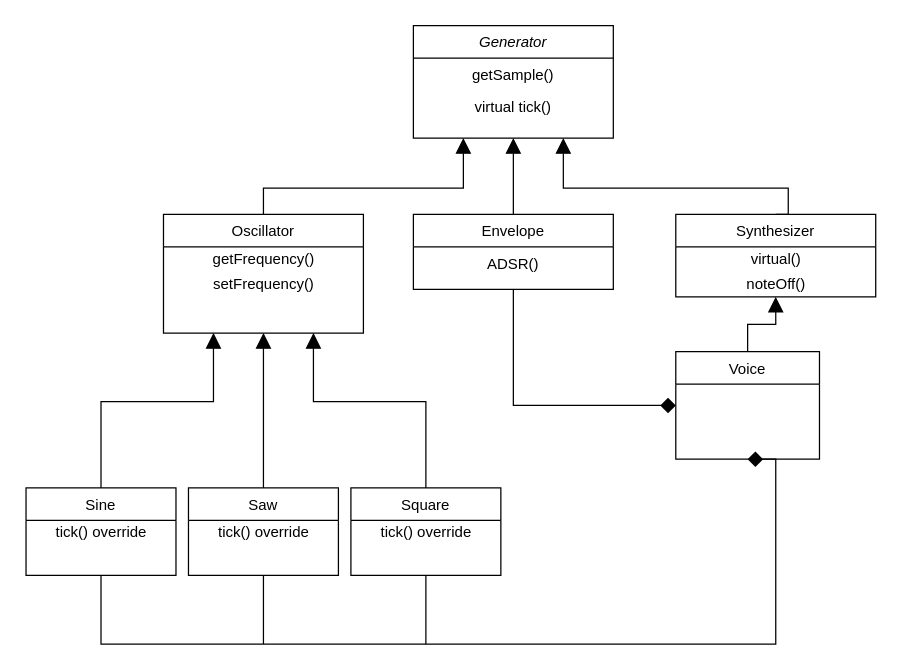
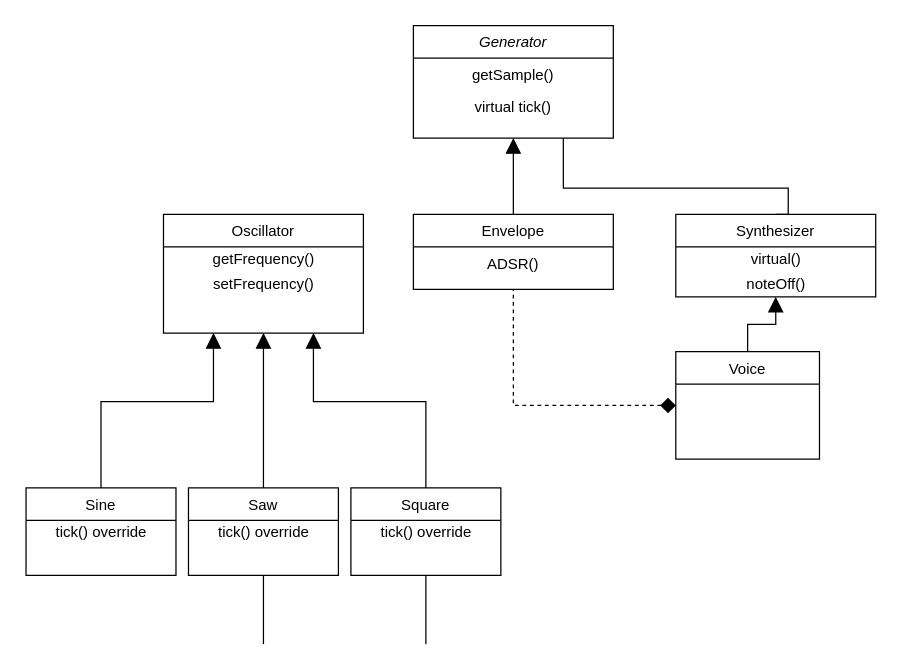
- <mxCell id="29" style="edgeStyle=orthogonalEdgeStyle;rounded=0;orthogonalLoop=1;jettySize=auto;html=1;endArrow=block;endFill=1;endSize=10;entryX=0.75;entryY=1;entryDx=0;entryDy=0;startArrow=none;startFill=0;startSize=10;exitX=0.5;exitY=0;exitDx=0;exitDy=0;" parent="1" source="25" target="2" edge="1"><mxGeometry relative="1" as="geometry"><mxPoint x="410" y="150" as="targetPoint" /><Array as="points"><mxPoint x="630" y="150" /><mxPoint x="450" y="150" /></Array><mxPoint x="618" y="135" as="sourcePoint" /></mxGeometry></mxCell>
+ <mxCell id="29" style="edgeStyle=orthogonalEdgeStyle;rounded=0;orthogonalLoop=1;jettySize=auto;html=1;endArrow=none;endFill=1;endSize=10;entryX=0.75;entryY=1;entryDx=0;entryDy=0;startArrow=none;startFill=0;startSize=10;exitX=0.5;exitY=0;exitDx=0;exitDy=0;" parent="1" source="25" target="2" edge="1"><mxGeometry relative="1" as="geometry"><mxPoint x="410" y="150" as="targetPoint" /><Array as="points"><mxPoint x="630" y="150" /><mxPoint x="450" y="150" /></Array><mxPoint x="618" y="135" as="sourcePoint" /></mxGeometry></mxCell>
- <mxCell id="8" value="" style="endArrow=block;endSize=10;endFill=1;shadow=0;strokeWidth=1;rounded=0;edgeStyle=elbowEdgeStyle;elbow=vertical;entryX=0.25;entryY=1;entryDx=0;entryDy=0;" parent="1" source="5" target="2" edge="1"><mxGeometry width="160" relative="1" as="geometry"><mxPoint x="230" y="113" as="sourcePoint" /><mxPoint x="230" y="113" as="targetPoint" /><Array as="points"><mxPoint x="300" y="150" /></Array></mxGeometry></mxCell>
- <mxCell id="24" style="edgeStyle=orthogonalEdgeStyle;rounded=0;orthogonalLoop=1;jettySize=auto;html=1;entryX=0.5;entryY=1;entryDx=0;entryDy=0;startArrow=diamond;startFill=1;endArrow=none;endFill=0;startSize=10;endSize=10;targetPerimeterSpacing=0;exitX=0;exitY=0.5;exitDx=0;exitDy=0;" parent="1" source="28" target="12" edge="1"><mxGeometry relative="1" as="geometry"><mxPoint x="549" y="315" as="sourcePoint" /><Array as="points"><mxPoint x="410" y="324" /></Array></mxGeometry></mxCell>
+ <mxCell id="24" style="edgeStyle=orthogonalEdgeStyle;rounded=0;orthogonalLoop=1;jettySize=auto;html=1;entryX=0.5;entryY=1;entryDx=0;entryDy=0;startArrow=diamond;startFill=1;endArrow=none;endFill=0;startSize=10;endSize=10;targetPerimeterSpacing=0;exitX=0;exitY=0.5;exitDx=0;exitDy=0;dashed=1;" parent="1" source="28" target="12" edge="1"><mxGeometry relative="1" as="geometry"><mxPoint x="549" y="315" as="sourcePoint" /><Array as="points"><mxPoint x="410" y="324" /></Array></mxGeometry></mxCell>
- <mxCell id="23" style="edgeStyle=orthogonalEdgeStyle;rounded=0;orthogonalLoop=1;jettySize=auto;html=1;endArrow=none;endFill=0;endSize=10;startArrow=diamond;startFill=1;targetPerimeterSpacing=0;startSize=10;exitX=0.5;exitY=1;exitDx=0;exitDy=0;entryX=0.5;entryY=1;entryDx=0;entryDy=0;" parent="1" source="28" target="10" edge="1"><mxGeometry relative="1" as="geometry"><mxPoint x="630" y="630" as="targetPoint" /><mxPoint x="600" y="370" as="sourcePoint" /><Array as="points"><mxPoint x="620" y="515" /><mxPoint x="80" y="515" /></Array></mxGeometry></mxCell>
